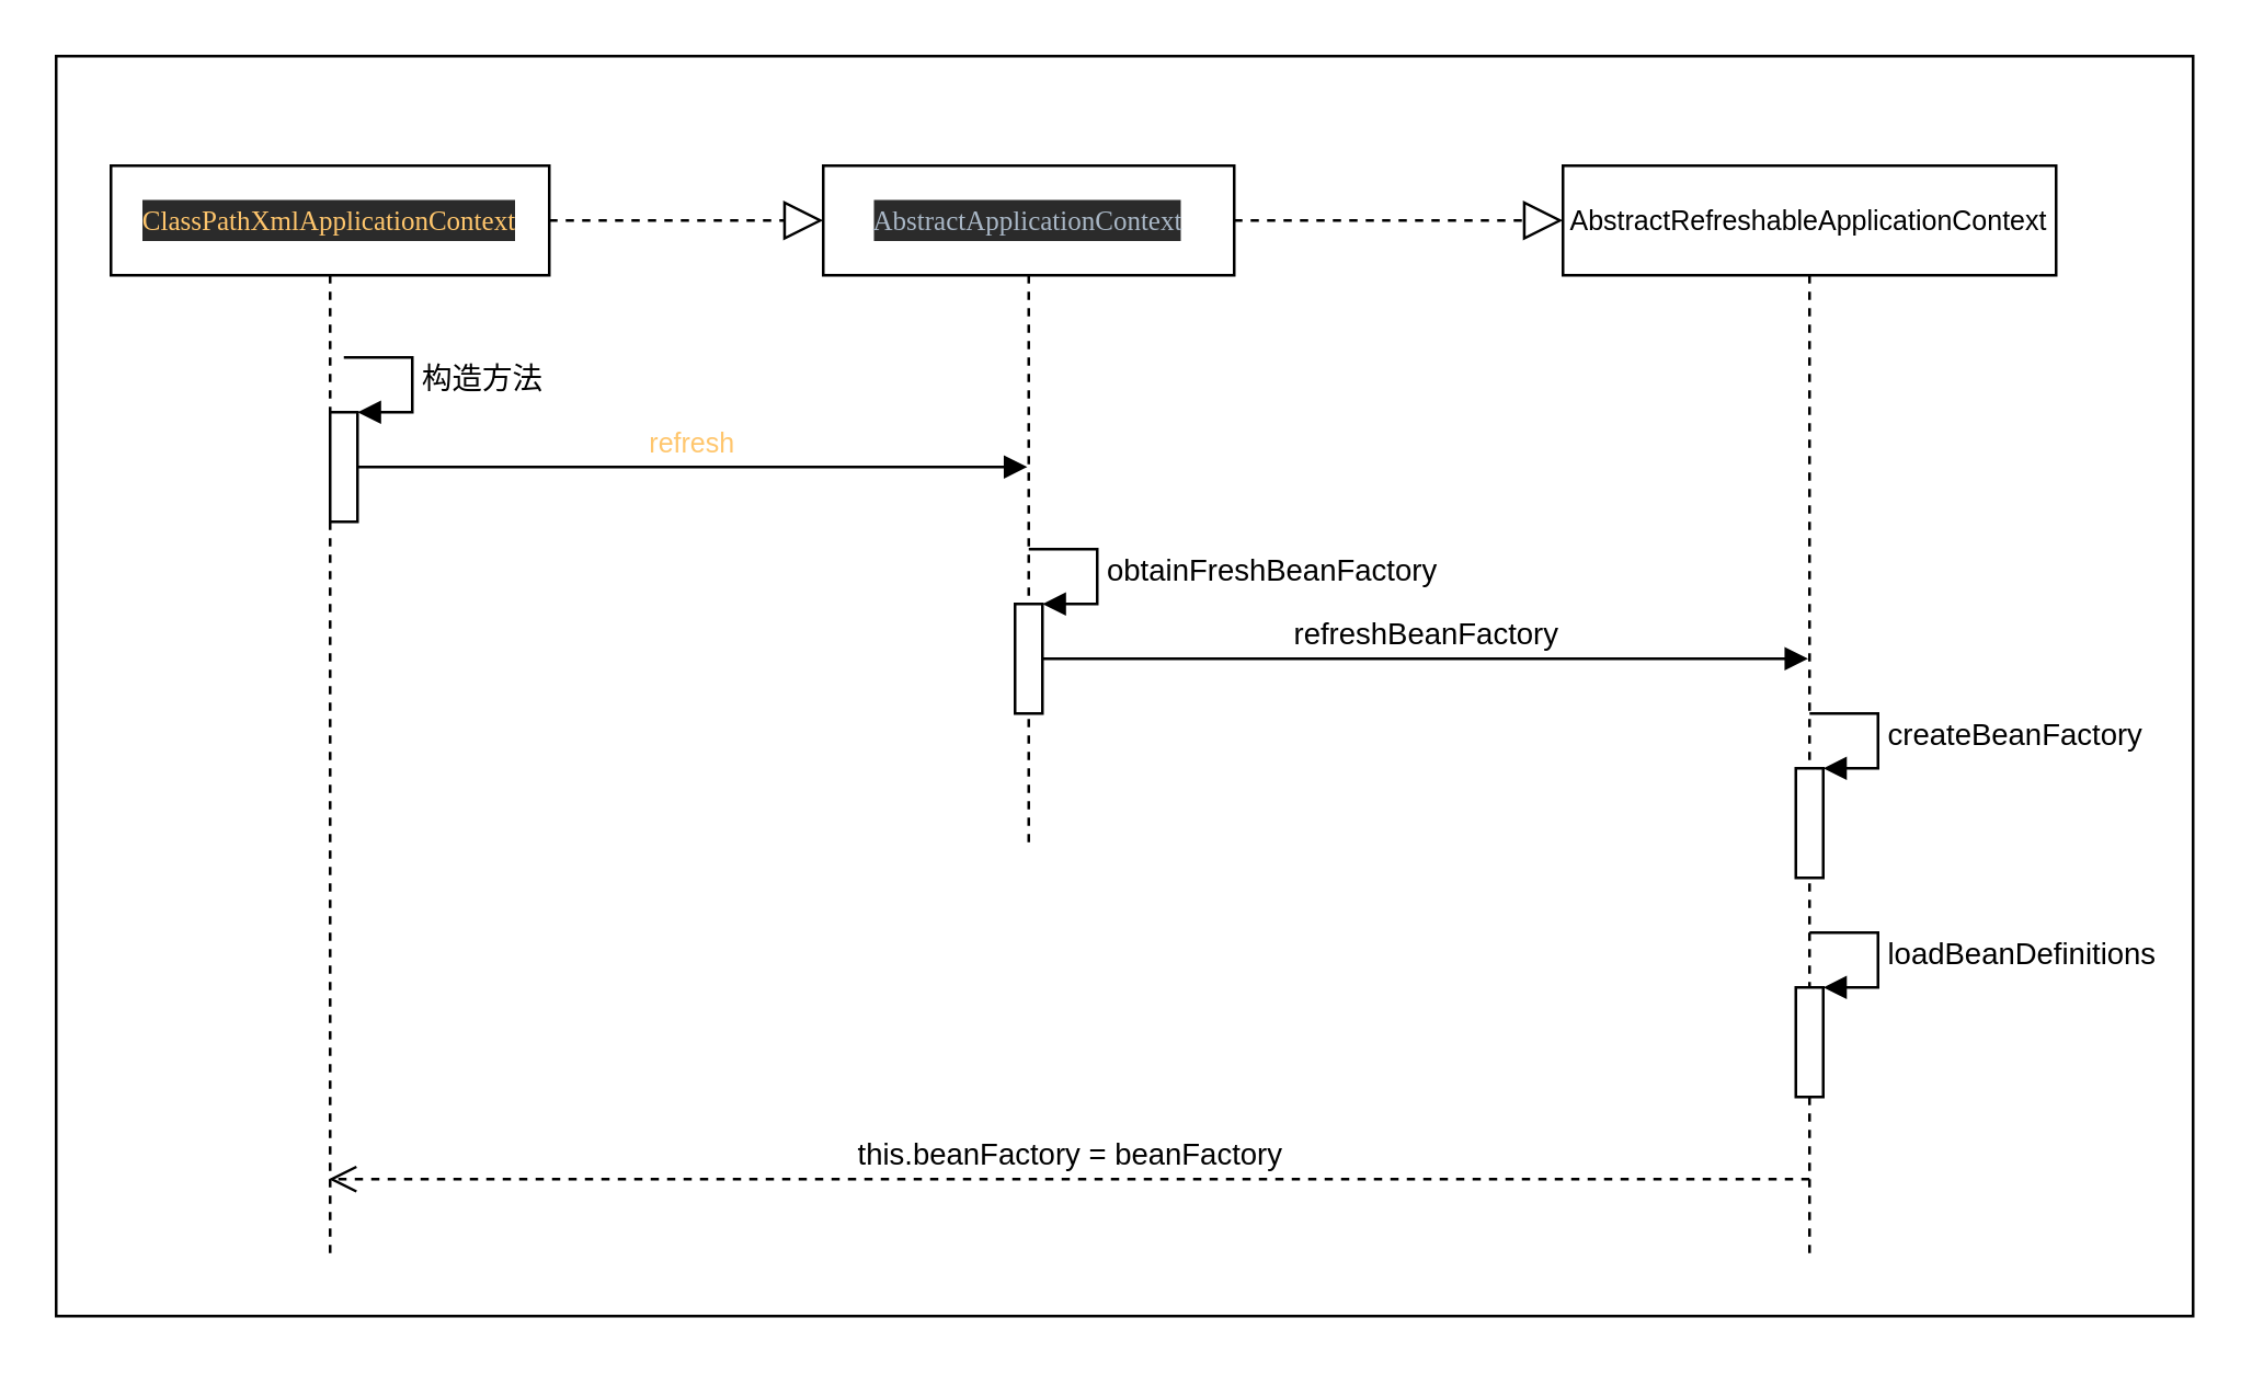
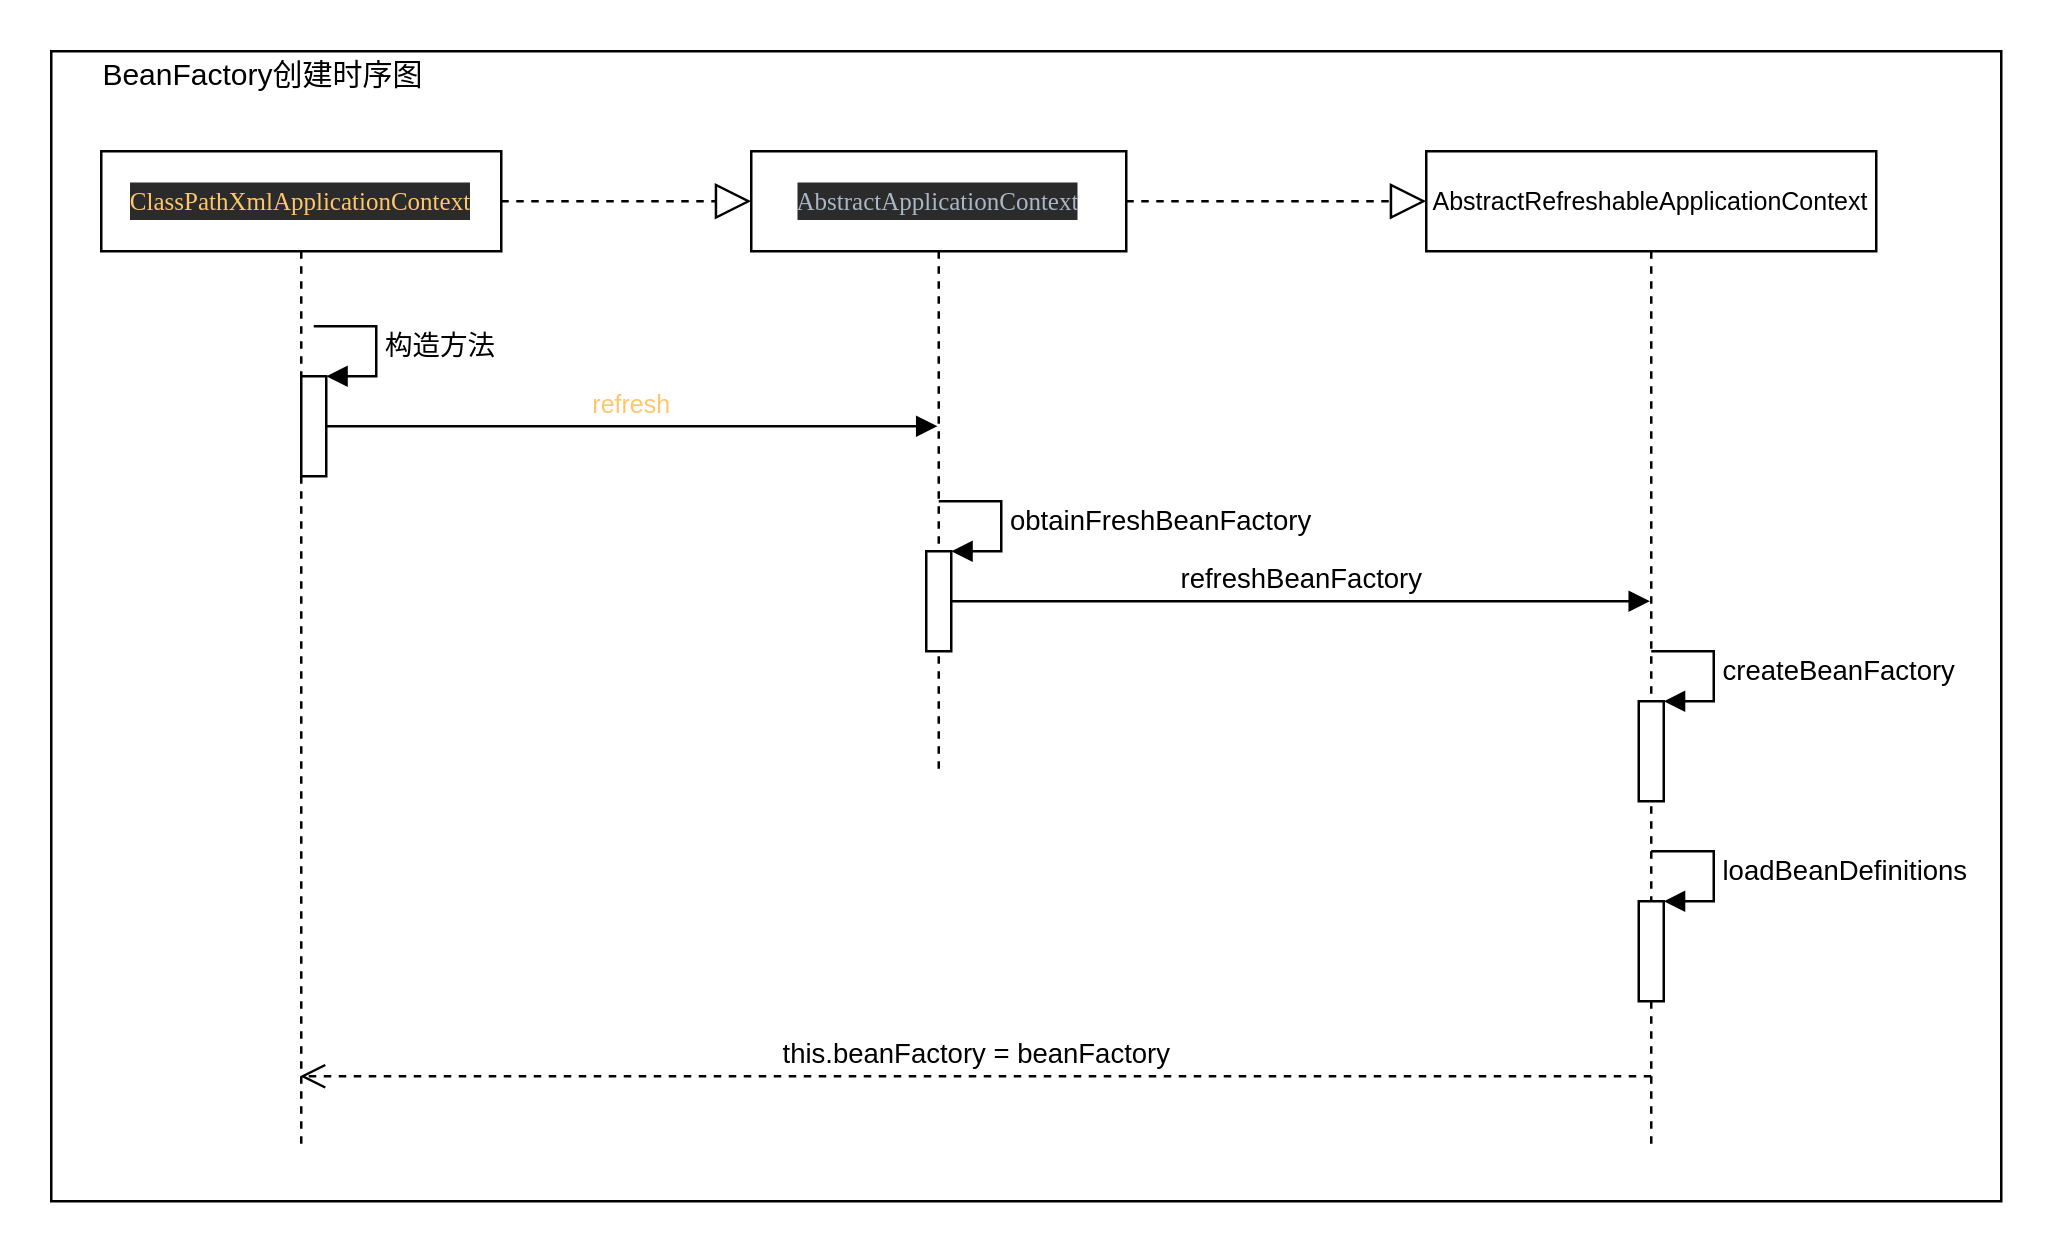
+ <mxCell id="19" value="BeanFactory创建时序图" style="text;html=1;strokeColor=none;fillColor=none;align=center;verticalAlign=middle;whiteSpace=wrap;rounded=0;" vertex="1" parent="1"><mxGeometry x="20" y="20" width="170" height="20" as="geometry" /></mxCell>
